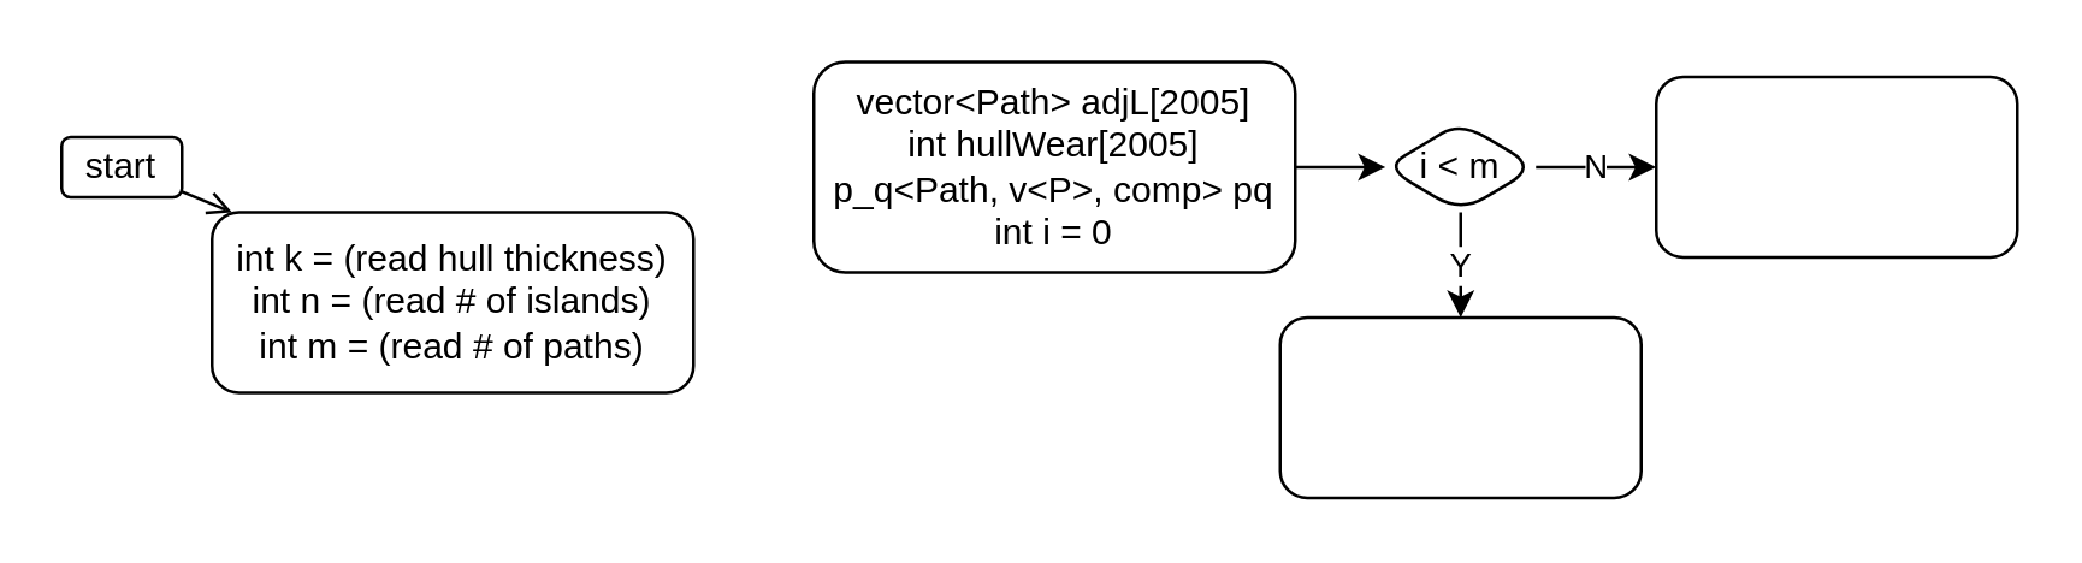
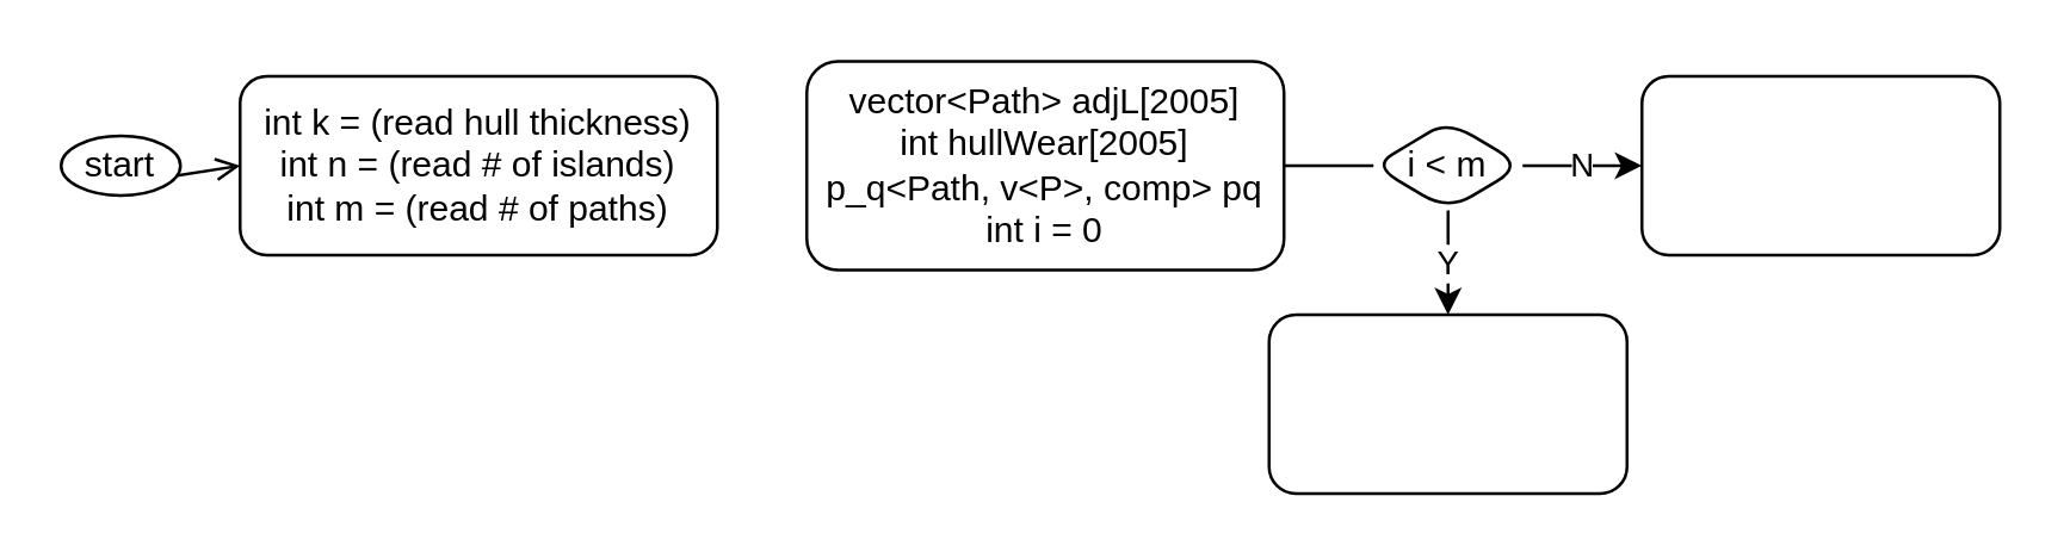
- <mxCell id="3" value="start" style="whiteSpace=wrap;html=1;rounded=1;" vertex="1" parent="1"><mxGeometry x="20" y="45" width="40" height="20" as="geometry" /></mxCell>
+ <mxCell id="3" value="start" style="ellipse;whiteSpace=wrap;html=1;" vertex="1" parent="1"><mxGeometry x="20" y="45" width="40" height="20" as="geometry" /></mxCell>
- <mxCell id="5" value="" style="edgeStyle=none;html=1;" edge="1" parent="1" source="6" target="9"><mxGeometry relative="1" as="geometry" /></mxCell>
+ <mxCell id="5" value="" style="edgeStyle=none;html=1;endArrow=none;" edge="1" parent="1" source="6" target="9"><mxGeometry relative="1" as="geometry" /></mxCell>
- <mxCell id="4" value="int k = (read hull thickness)&lt;br&gt;int n = (read # of islands)&lt;br&gt;int m = (read # of paths)" style="rounded=1;whiteSpace=wrap;html=1;" vertex="1" parent="1"><mxGeometry x="70" y="70" width="160" height="60" as="geometry" /></mxCell>
+ <mxCell id="4" value="int k = (read hull thickness)&lt;br&gt;int n = (read # of islands)&lt;br&gt;int m = (read # of paths)" style="rounded=1;whiteSpace=wrap;html=1;" vertex="1" parent="1"><mxGeometry x="80" y="25" width="160" height="60" as="geometry" /></mxCell>
